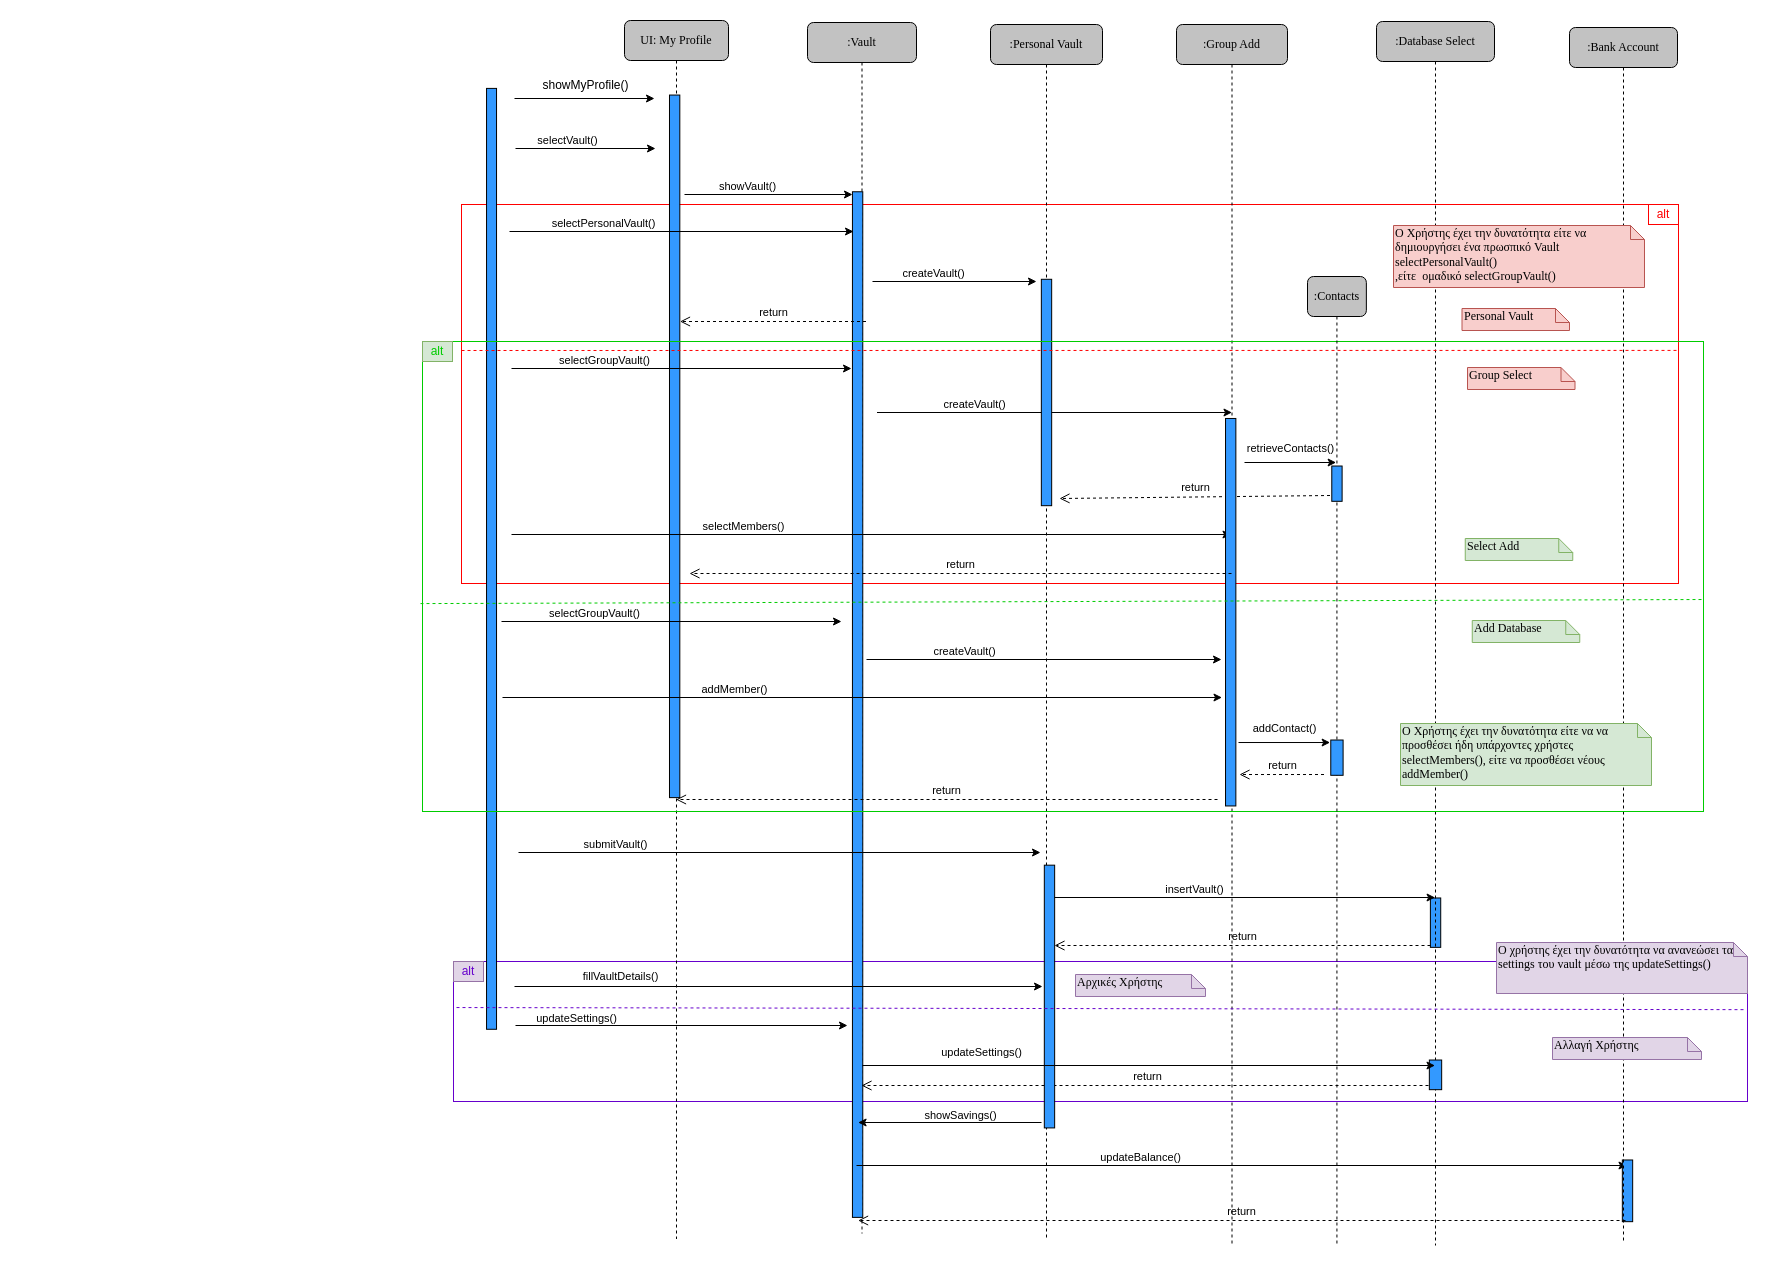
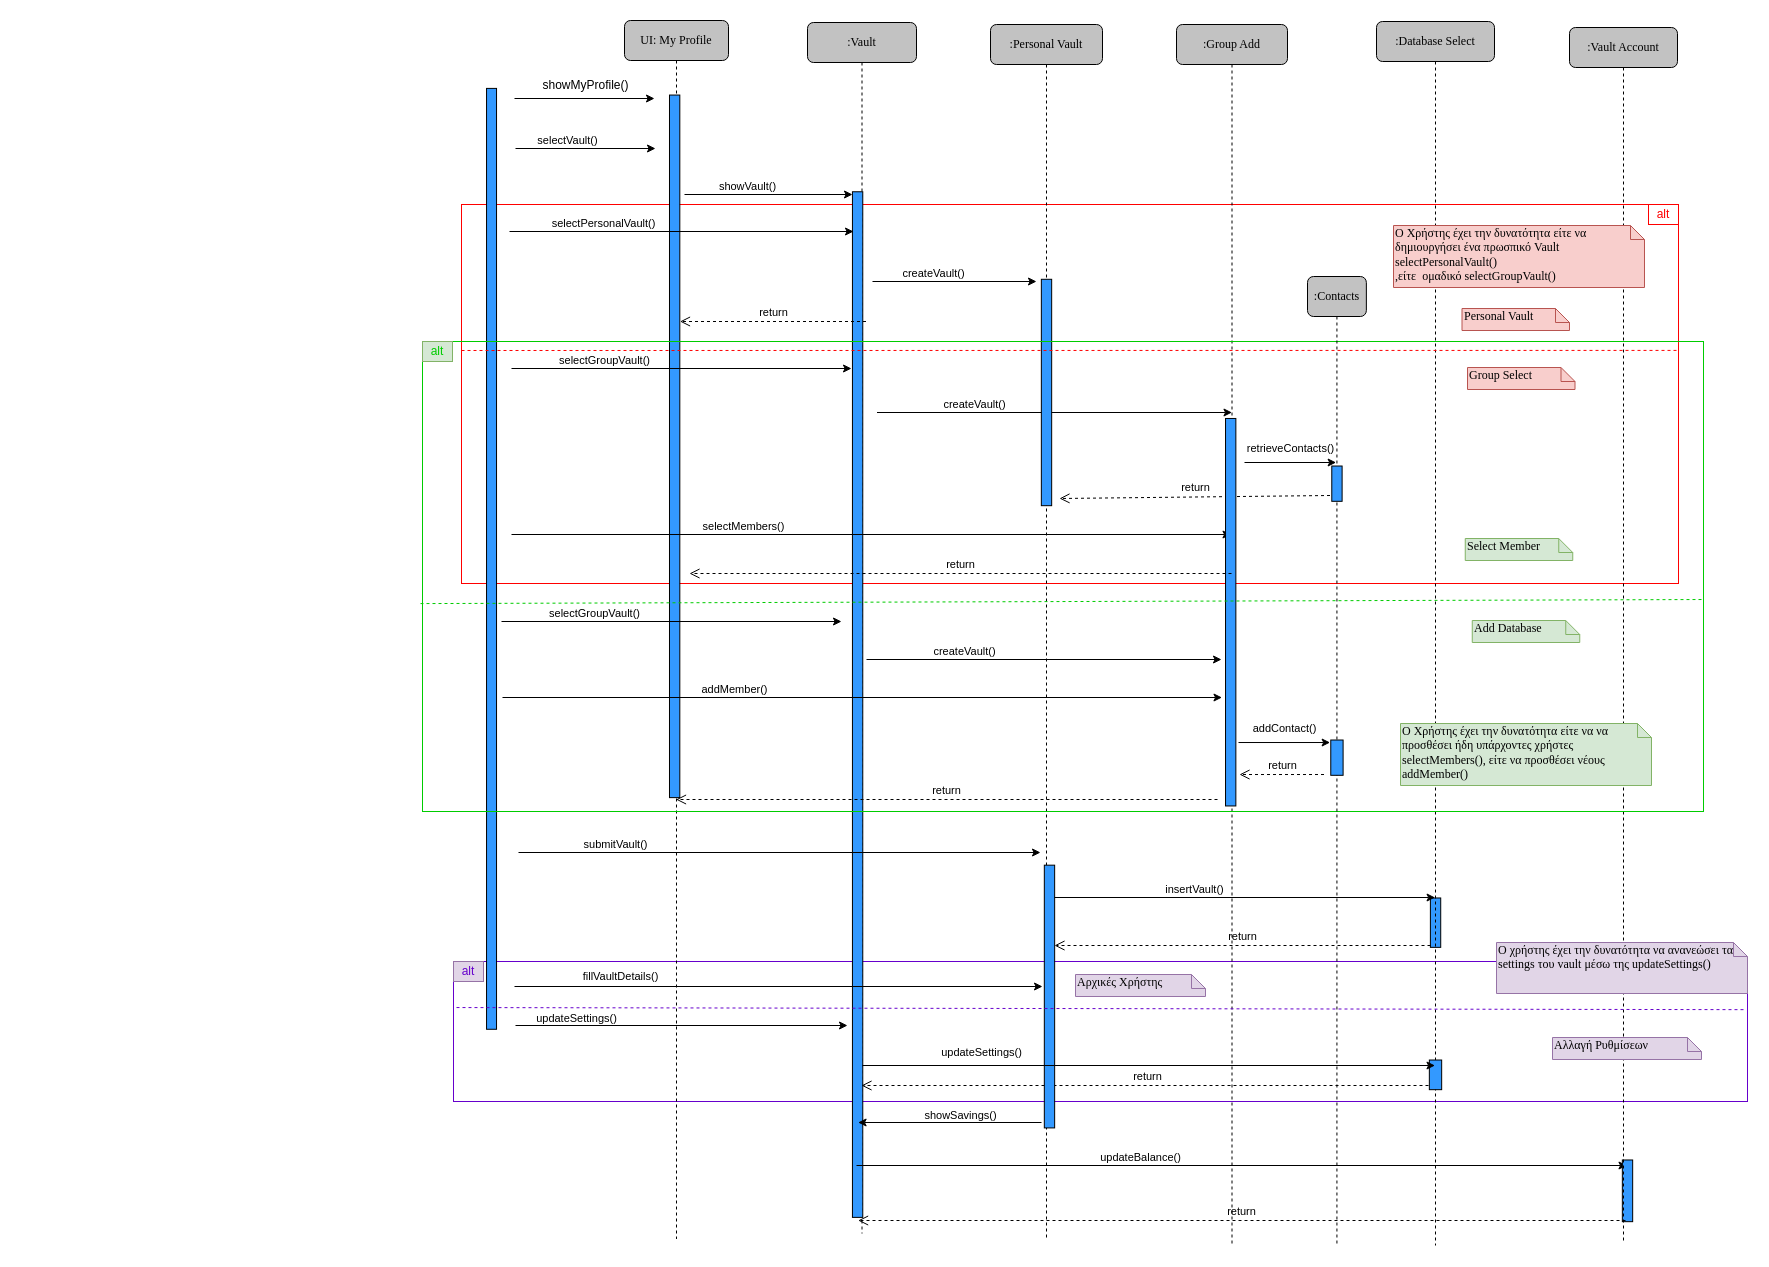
- <mxCell id="47" value=":Bank Account" style="shape=umlLifeline;perimeter=lifelinePerimeter;whiteSpace=wrap;html=1;container=1;collapsible=0;recursiveResize=0;outlineConnect=0;rounded=1;shadow=0;comic=0;labelBackgroundColor=none;strokeWidth=1;fontFamily=Verdana;fontSize=12;align=center;fillColor=#C2C2C2;" parent="1" vertex="1"><mxGeometry x="1569" y="27" width="108" height="1216" as="geometry" /></mxCell>
+ <mxCell id="47" value=":Vault Account" style="shape=umlLifeline;perimeter=lifelinePerimeter;whiteSpace=wrap;html=1;container=1;collapsible=0;recursiveResize=0;outlineConnect=0;rounded=1;shadow=0;comic=0;labelBackgroundColor=none;strokeWidth=1;fontFamily=Verdana;fontSize=12;align=center;fillColor=#C2C2C2;" parent="1" vertex="1"><mxGeometry x="1569" y="27" width="108" height="1216" as="geometry" /></mxCell>
- <mxCell id="60" value="Select Add" style="shape=note;whiteSpace=wrap;html=1;size=14;verticalAlign=top;align=left;spacingTop=-6;rounded=0;shadow=0;comic=0;labelBackgroundColor=none;strokeWidth=1;fontFamily=Verdana;fontSize=12;fillColor=#d5e8d4;strokeColor=#82b366;" vertex="1" parent="55"><mxGeometry x="88.75" y="517" width="107.5" height="22" as="geometry" /></mxCell>
+ <mxCell id="60" value="Select Member" style="shape=note;whiteSpace=wrap;html=1;size=14;verticalAlign=top;align=left;spacingTop=-6;rounded=0;shadow=0;comic=0;labelBackgroundColor=none;strokeWidth=1;fontFamily=Verdana;fontSize=12;fillColor=#d5e8d4;strokeColor=#82b366;" vertex="1" parent="55"><mxGeometry x="88.75" y="517" width="107.5" height="22" as="geometry" /></mxCell>
- <mxCell id="84" value="Αλλαγή Χρήστης" style="shape=note;whiteSpace=wrap;html=1;size=14;verticalAlign=top;align=left;spacingTop=-6;rounded=0;shadow=0;comic=0;labelBackgroundColor=none;strokeWidth=1;fontFamily=Verdana;fontSize=12;fillColor=#e1d5e7;strokeColor=#9673a6;" vertex="1" parent="1"><mxGeometry x="1552" y="1037" width="149" height="22" as="geometry" /></mxCell>
+ <mxCell id="84" value="Αλλαγή Ρυθμίσεων" style="shape=note;whiteSpace=wrap;html=1;size=14;verticalAlign=top;align=left;spacingTop=-6;rounded=0;shadow=0;comic=0;labelBackgroundColor=none;strokeWidth=1;fontFamily=Verdana;fontSize=12;fillColor=#e1d5e7;strokeColor=#9673a6;" vertex="1" parent="1"><mxGeometry x="1552" y="1037" width="149" height="22" as="geometry" /></mxCell>
